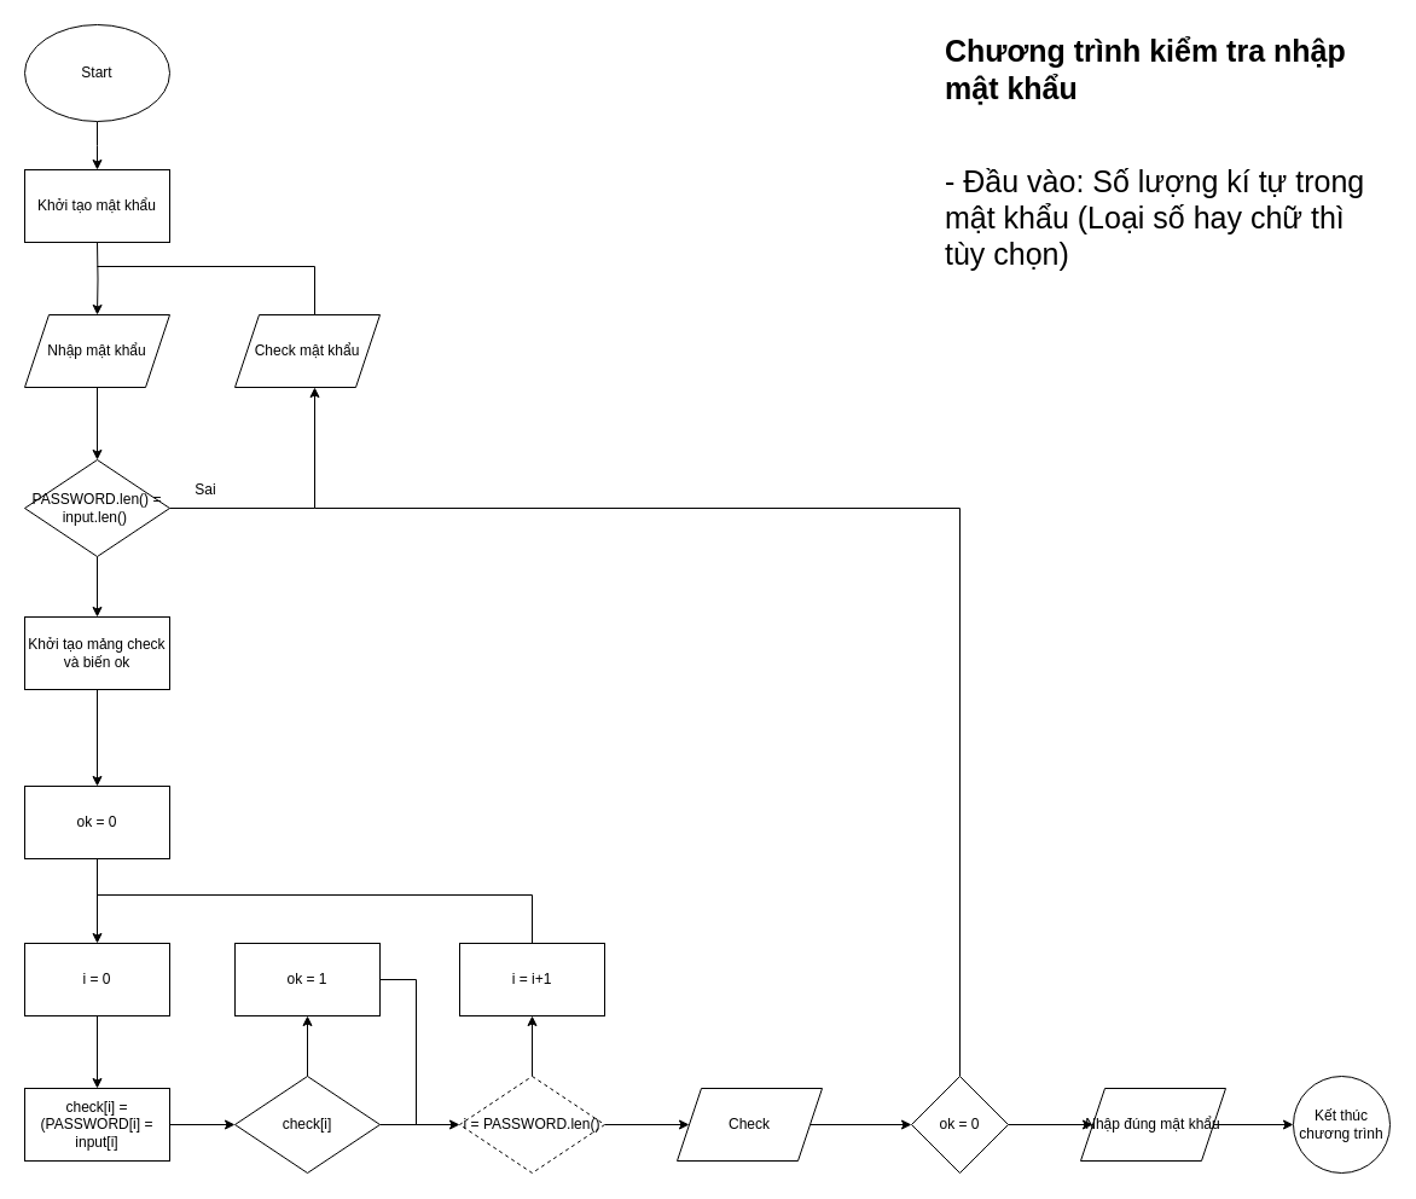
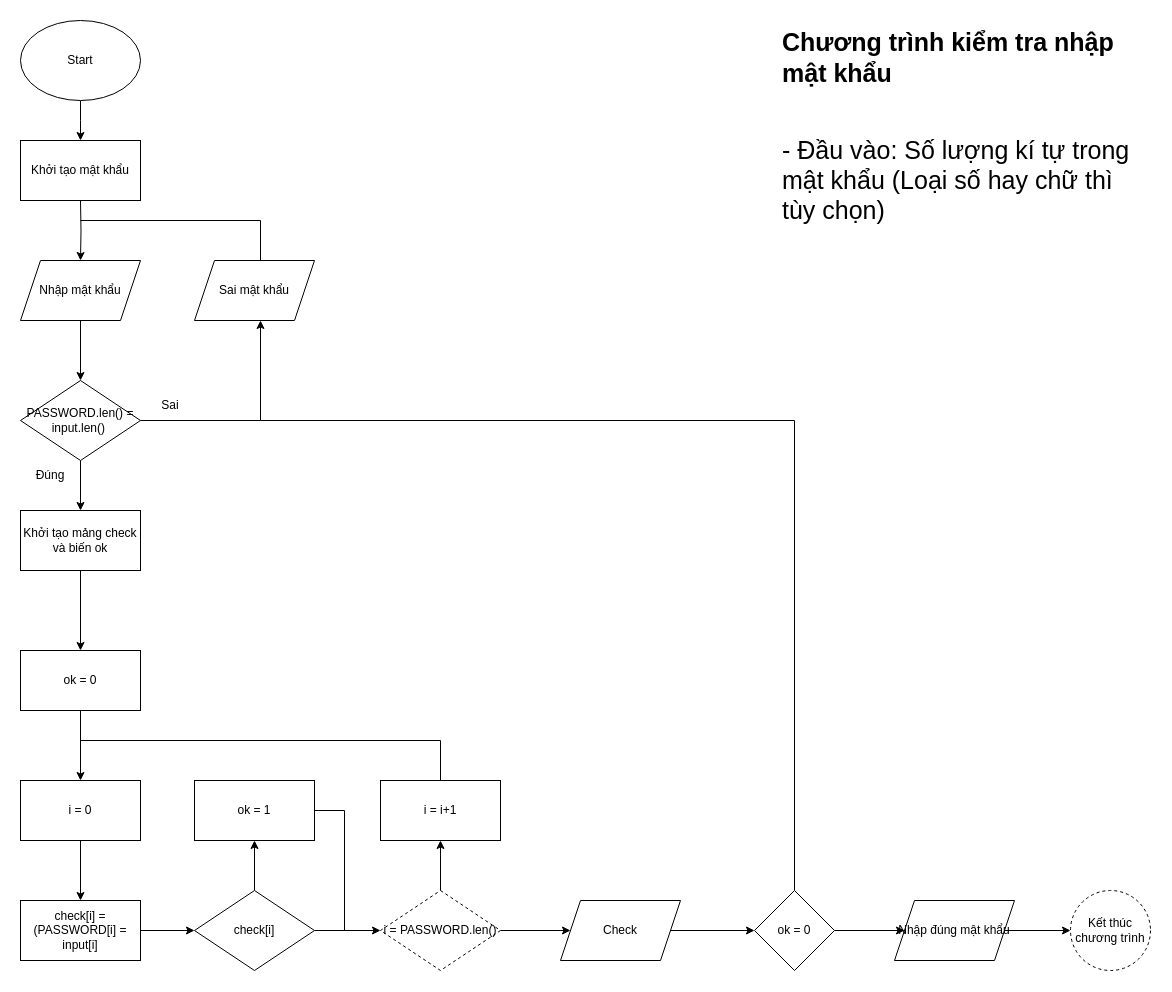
- <mxCell id="20" value="Check mật khẩu" style="shape=parallelogram;perimeter=parallelogramPerimeter;whiteSpace=wrap;html=1;fixedSize=1;" vertex="1" parent="1"><mxGeometry x="194" y="260" width="120" height="60" as="geometry" /></mxCell>
+ <mxCell id="20" value="Sai mật khẩu" style="shape=parallelogram;perimeter=parallelogramPerimeter;whiteSpace=wrap;html=1;fixedSize=1;" vertex="1" parent="1"><mxGeometry x="194" y="260" width="120" height="60" as="geometry" /></mxCell>
+ <mxCell id="13" value="Đúng" style="text;html=1;align=center;verticalAlign=middle;whiteSpace=wrap;rounded=0;" vertex="1" parent="1"><mxGeometry x="20" y="460" width="60" height="30" as="geometry" /></mxCell>
- <mxCell id="40" value="Kết thúc chương trình" style="ellipse;whiteSpace=wrap;html=1;rounded=0;" vertex="1" parent="1"><mxGeometry x="1070" y="890" width="80" height="80" as="geometry" /></mxCell>
+ <mxCell id="40" value="Kết thúc chương trình" style="ellipse;whiteSpace=wrap;html=1;rounded=0;dashed=1;" vertex="1" parent="1"><mxGeometry x="1070" y="890" width="80" height="80" as="geometry" /></mxCell>
